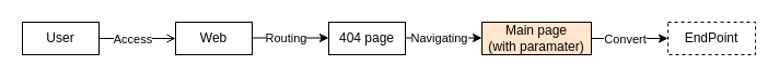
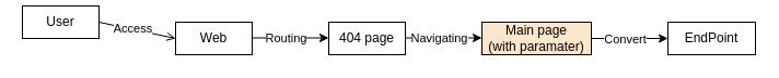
- <mxCell id="2" value="User&lt;br&gt;" style="rounded=0;whiteSpace=wrap;html=1;" vertex="1" parent="1"><mxGeometry x="20" y="20" width="70" height="30" as="geometry" /></mxCell>
+ <mxCell id="2" value="User&lt;br&gt;" style="rounded=0;whiteSpace=wrap;html=1;" vertex="1" parent="1"><mxGeometry x="20" y="5" width="70" height="30" as="geometry" /></mxCell>
- <mxCell id="14" value="EndPoint" style="rounded=0;whiteSpace=wrap;html=1;dashed=1;" vertex="1" parent="1"><mxGeometry x="610" y="20" width="80" height="30" as="geometry" /></mxCell>
+ <mxCell id="14" value="EndPoint" style="rounded=0;whiteSpace=wrap;html=1;" vertex="1" parent="1"><mxGeometry x="610" y="20" width="80" height="30" as="geometry" /></mxCell>
